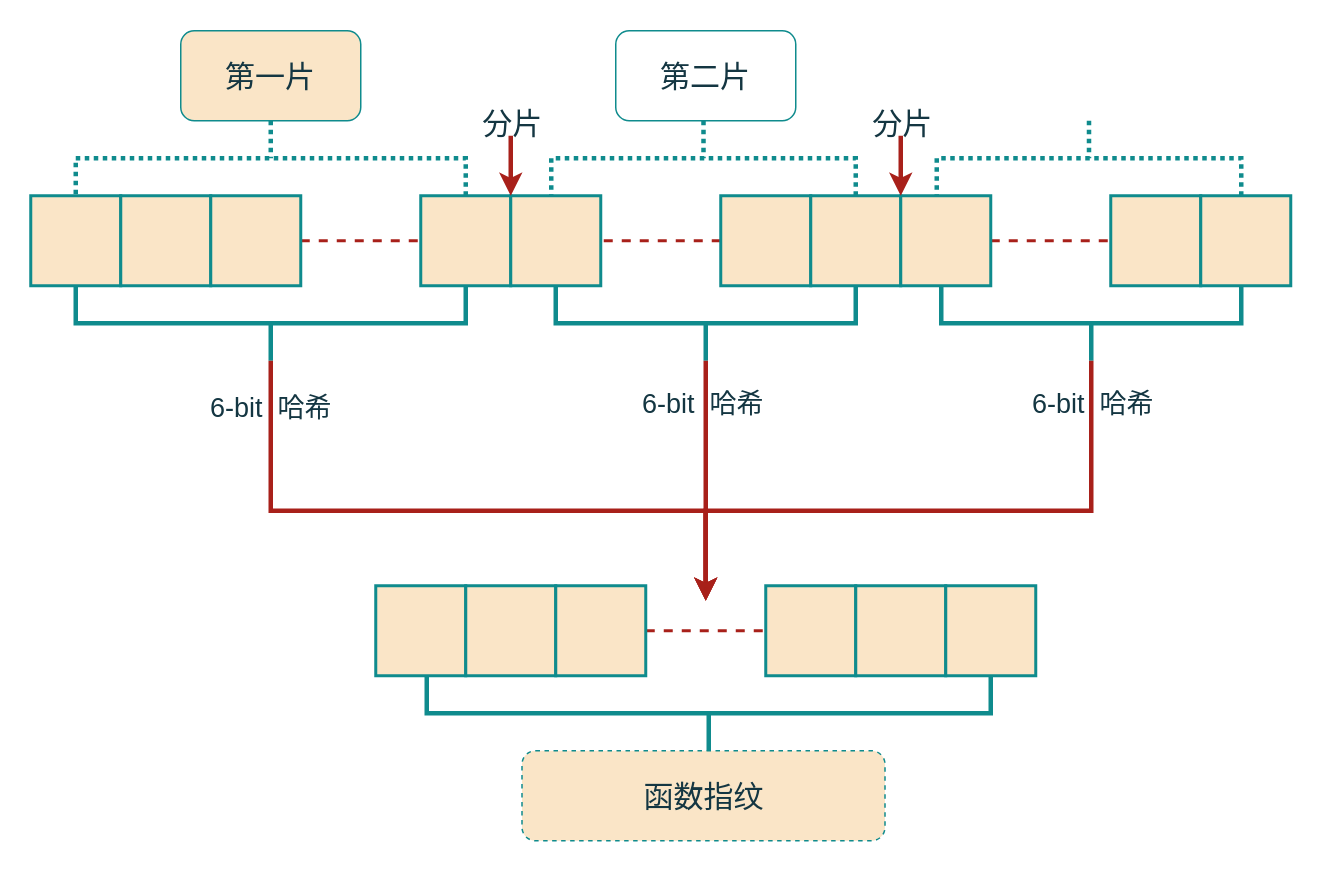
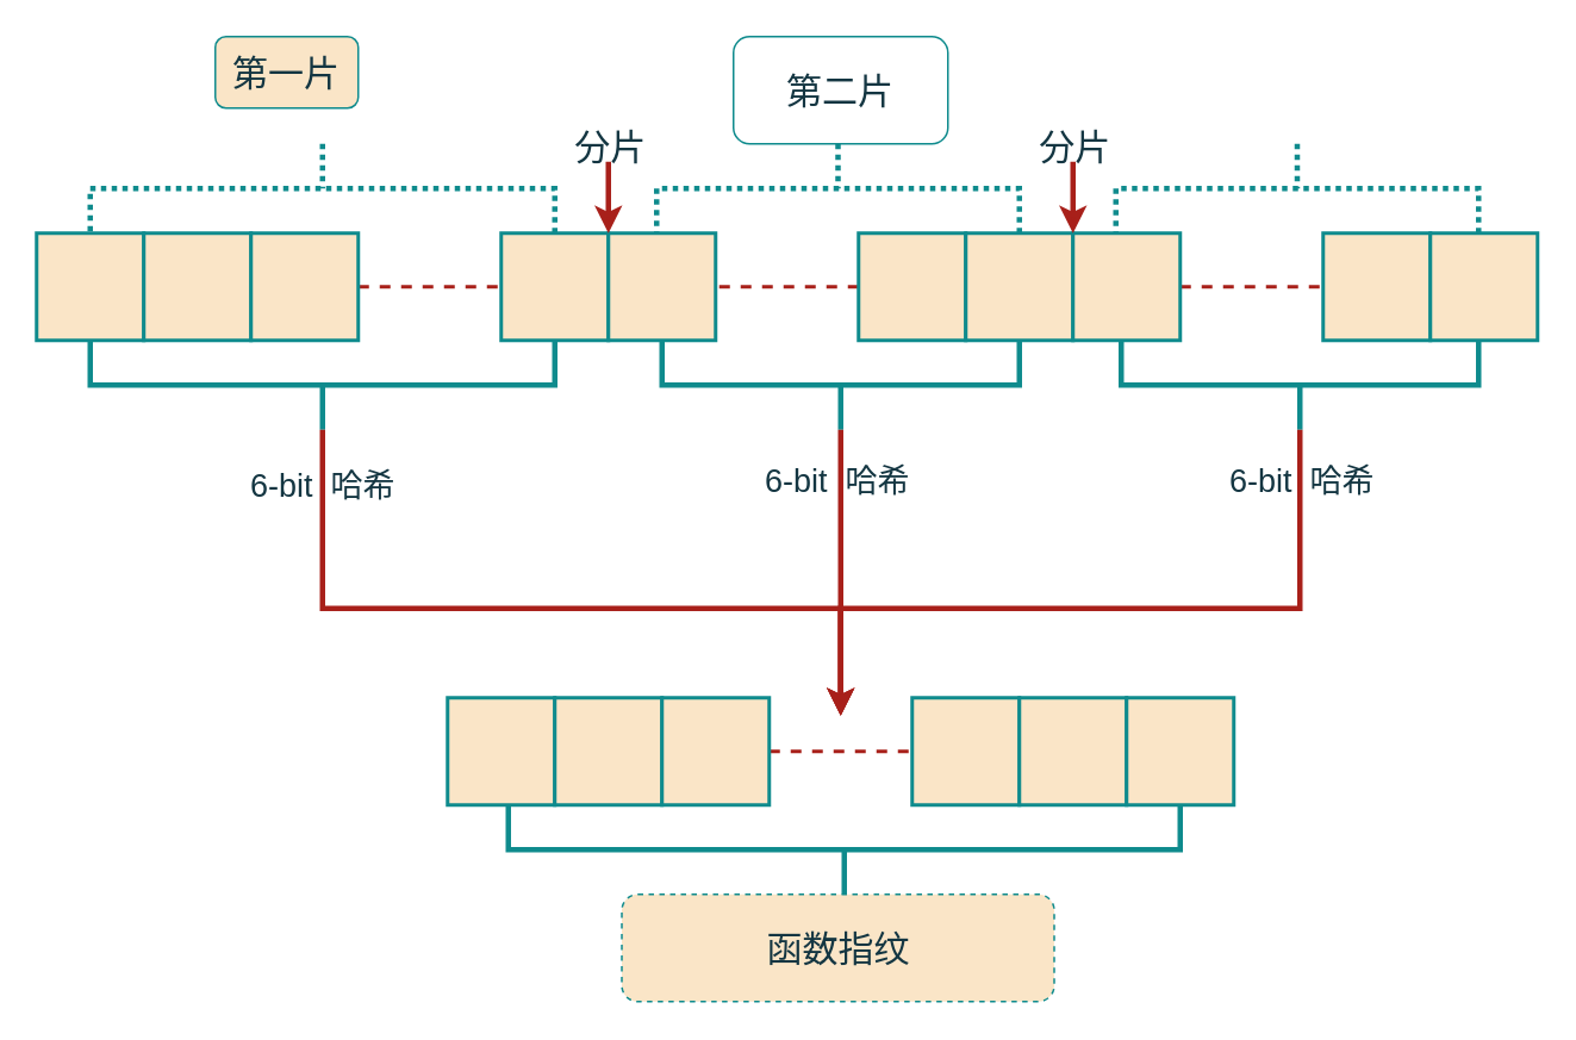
- <mxCell id="34" value="&lt;font style=&quot;font-size: 20px;&quot;&gt;第一片&lt;/font&gt;" style="rounded=1;whiteSpace=wrap;html=1;fontSize=20;fontColor=#143642;strokeColor=#0F8B8D;labelBackgroundColor=none;fillColor=#FAE5C7;" vertex="1" parent="1"><mxGeometry x="120" y="20" width="120" height="60" as="geometry" /></mxCell>
+ <mxCell id="34" value="&lt;font style=&quot;font-size: 20px;&quot;&gt;第一片&lt;/font&gt;" style="rounded=1;whiteSpace=wrap;html=1;fontSize=20;fontColor=#143642;strokeColor=#0F8B8D;labelBackgroundColor=none;fillColor=#FAE5C7;" vertex="1" parent="1"><mxGeometry x="120" y="20" width="80" height="40" as="geometry" /></mxCell>
